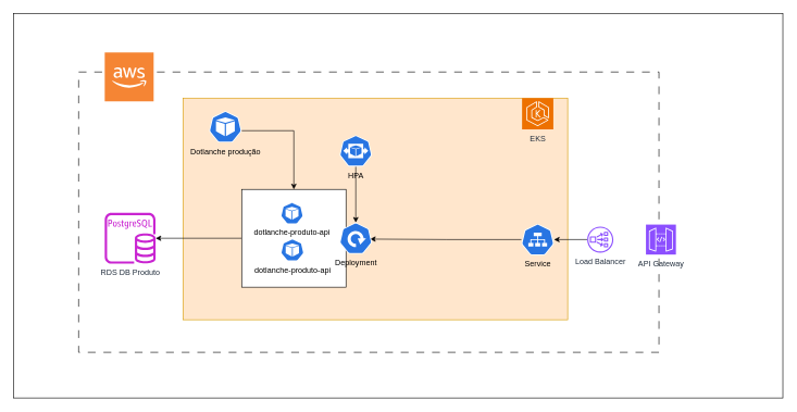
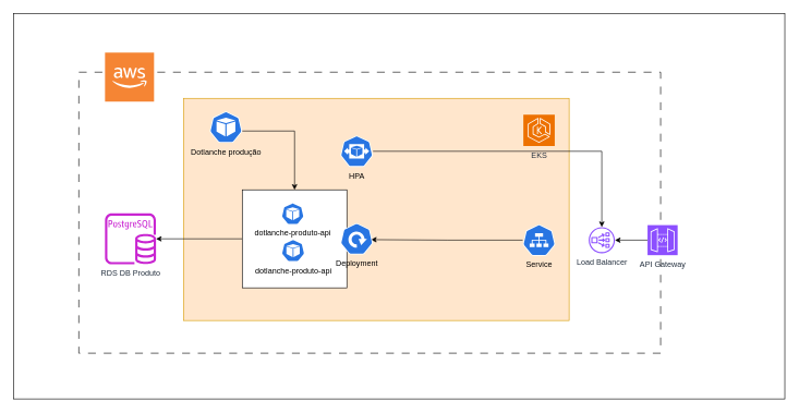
- <mxCell id="6" value="EKS" style="sketch=0;points=[[0,0,0],[0.25,0,0],[0.5,0,0],[0.75,0,0],[1,0,0],[0,1,0],[0.25,1,0],[0.5,1,0],[0.75,1,0],[1,1,0],[0,0.25,0],[0,0.5,0],[0,0.75,0],[1,0.25,0],[1,0.5,0],[1,0.75,0]];outlineConnect=0;fontColor=#232F3E;fillColor=#ED7100;strokeColor=#ffffff;dashed=0;verticalLabelPosition=bottom;verticalAlign=top;align=center;html=1;fontSize=12;fontStyle=0;aspect=fixed;shape=mxgraph.aws4.resourceIcon;resIcon=mxgraph.aws4.eks;" vertex="1" parent="1"><mxGeometry x="800" y="150" width="48" height="48" as="geometry" /></mxCell>
+ <mxCell id="6" value="EKS" style="sketch=0;points=[[0,0,0],[0.25,0,0],[0.5,0,0],[0.75,0,0],[1,0,0],[0,1,0],[0.25,1,0],[0.5,1,0],[0.75,1,0],[1,1,0],[0,0.25,0],[0,0.5,0],[0,0.75,0],[1,0.25,0],[1,0.5,0],[1,0.75,0]];outlineConnect=0;fontColor=#232F3E;fillColor=#ED7100;strokeColor=#ffffff;dashed=0;verticalLabelPosition=bottom;verticalAlign=top;align=center;html=1;fontSize=12;fontStyle=0;aspect=fixed;shape=mxgraph.aws4.resourceIcon;resIcon=mxgraph.aws4.eks;" vertex="1" parent="1"><mxGeometry x="800" y="175" width="48" height="48" as="geometry" /></mxCell>
- <mxCell id="8" style="edgeStyle=orthogonalEdgeStyle;rounded=0;orthogonalLoop=1;jettySize=auto;html=1;" edge="1" parent="1" source="9" target="16"><mxGeometry relative="1" as="geometry" /></mxCell>
+ <mxCell id="8" style="edgeStyle=orthogonalEdgeStyle;rounded=0;orthogonalLoop=1;jettySize=auto;html=1;" edge="1" parent="1" source="9" target="19"><mxGeometry relative="1" as="geometry" /></mxCell>
- <mxCell id="18" style="edgeStyle=orthogonalEdgeStyle;rounded=0;orthogonalLoop=1;jettySize=auto;html=1;" edge="1" parent="1" source="19" target="10"><mxGeometry relative="1" as="geometry" /></mxCell>
+ <mxCell id="20" style="edgeStyle=orthogonalEdgeStyle;rounded=0;orthogonalLoop=1;jettySize=auto;html=1;" edge="1" parent="1" source="21" target="19"><mxGeometry relative="1" as="geometry" /></mxCell>
